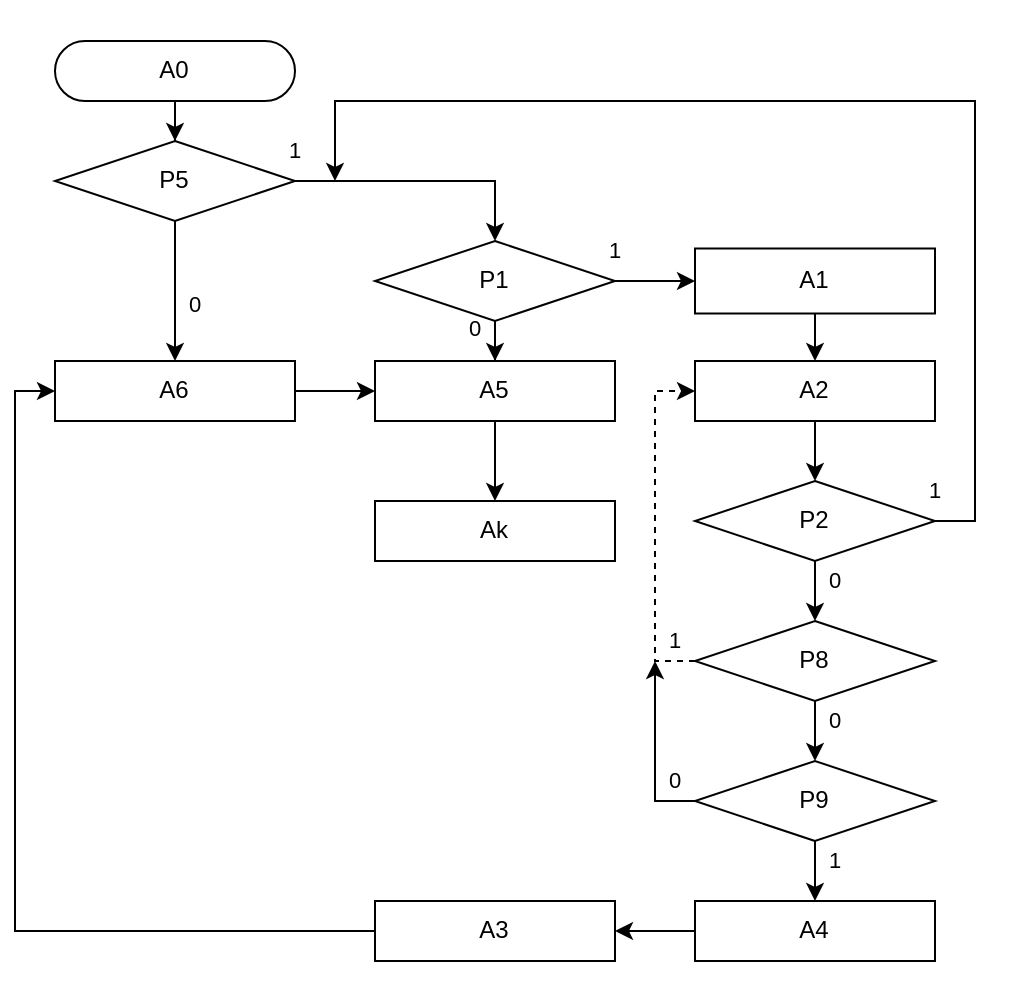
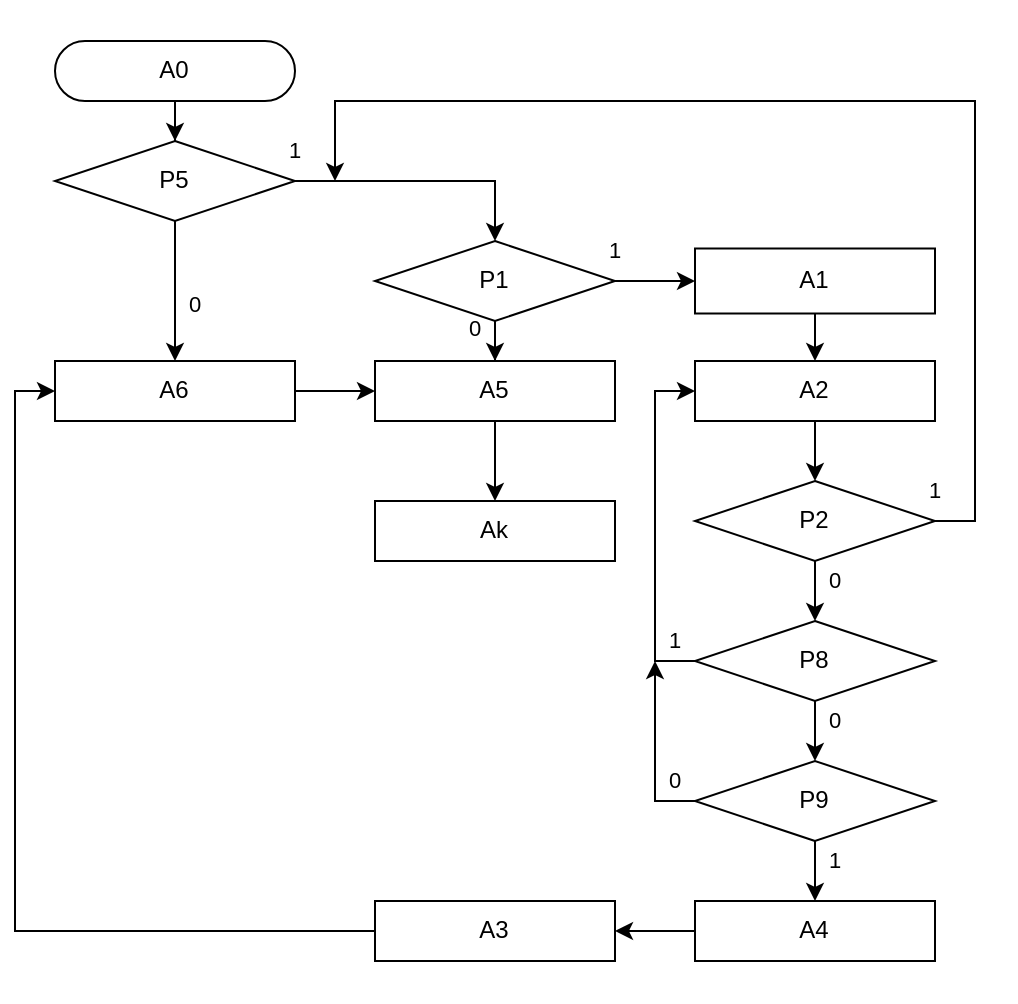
- <mxCell id="21" value="1" style="edgeStyle=orthogonalEdgeStyle;rounded=0;orthogonalLoop=1;jettySize=auto;html=1;endSize=6;entryX=0;entryY=0.5;entryDx=0;entryDy=0;exitX=0;exitY=0.5;exitDx=0;exitDy=0;dashed=1;" parent="1" source="23" target="17" edge="1"><mxGeometry x="-0.657" y="-10" relative="1" as="geometry"><mxPoint x="320" y="190" as="targetPoint" /><mxPoint as="offset" /></mxGeometry></mxCell>
+ <mxCell id="21" value="1" style="edgeStyle=orthogonalEdgeStyle;rounded=0;orthogonalLoop=1;jettySize=auto;html=1;endSize=6;entryX=0;entryY=0.5;entryDx=0;entryDy=0;exitX=0;exitY=0.5;exitDx=0;exitDy=0;" parent="1" source="23" target="17" edge="1"><mxGeometry x="-0.657" y="-10" relative="1" as="geometry"><mxPoint x="320" y="190" as="targetPoint" /><mxPoint as="offset" /></mxGeometry></mxCell>
